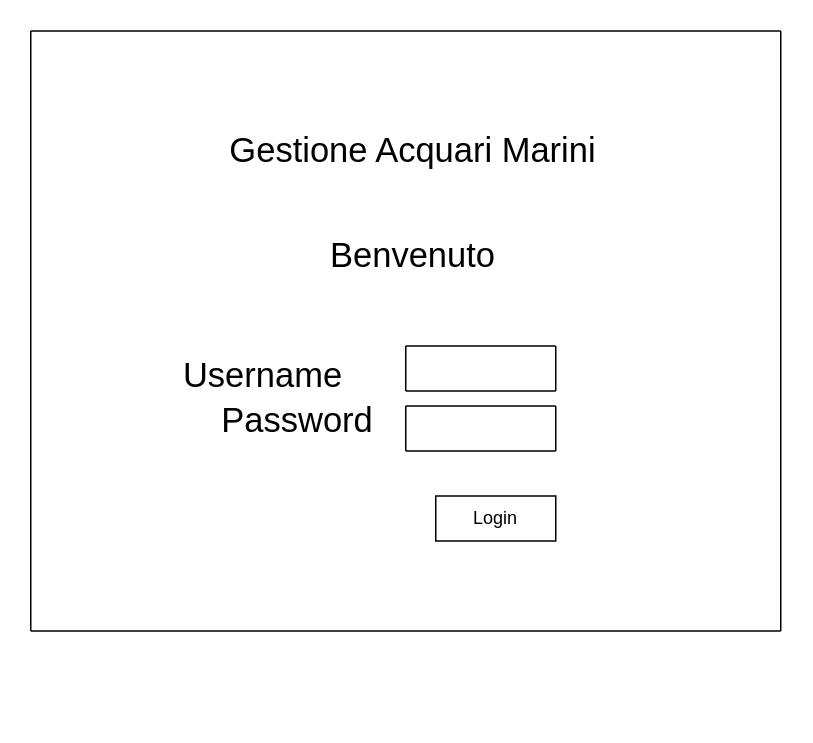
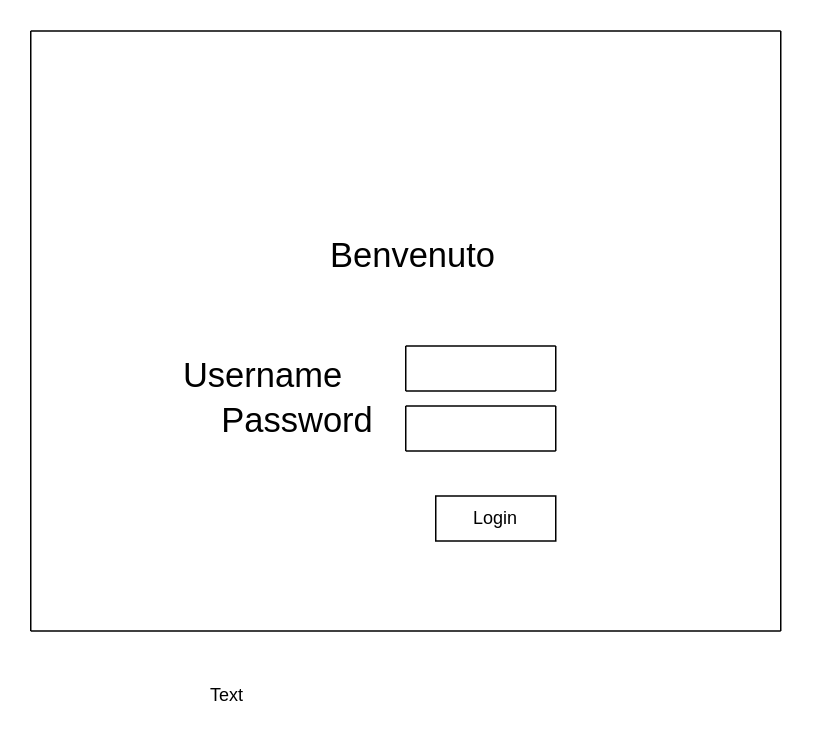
- <mxCell id="7" value="Gestione Acquari Marini" style="text;html=1;strokeColor=none;fillColor=none;align=center;verticalAlign=middle;whiteSpace=wrap;rounded=0;fontSize=23;" parent="1" vertex="1"><mxGeometry x="150" y="90" width="250" height="20" as="geometry" /></mxCell>
+ <mxCell id="5" value="Text" style="text;html=1;resizable=0;points=[];autosize=1;align=left;verticalAlign=top;spacingTop=-4;" parent="1" vertex="1"><mxGeometry x="138" y="453" width="40" height="20" as="geometry" /></mxCell>
